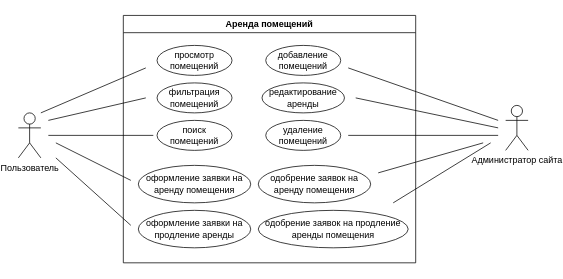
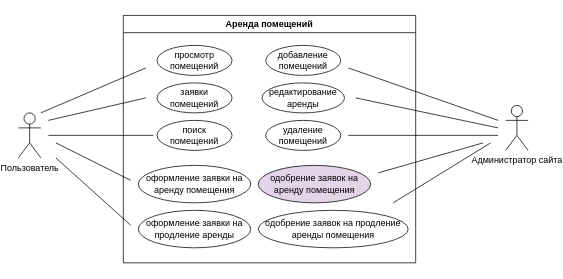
- <mxCell id="4" value="фильтрация помещений" style="ellipse;whiteSpace=wrap;html=1;" vertex="1" parent="2"><mxGeometry x="45" y="90" width="100" height="40" as="geometry" /></mxCell>
+ <mxCell id="4" value="заявки помещений" style="ellipse;whiteSpace=wrap;html=1;" vertex="1" parent="2"><mxGeometry x="45" y="90" width="100" height="40" as="geometry" /></mxCell>
- <mxCell id="11" value="одобрение заявок на аренду помещения" style="ellipse;whiteSpace=wrap;html=1;" vertex="1" parent="2"><mxGeometry x="180" y="200" width="150" height="50" as="geometry" /></mxCell>
+ <mxCell id="11" value="одобрение заявок на аренду помещения" style="ellipse;whiteSpace=wrap;html=1;fillColor=#e1d5e7;" vertex="1" parent="2"><mxGeometry x="180" y="200" width="150" height="50" as="geometry" /></mxCell>
